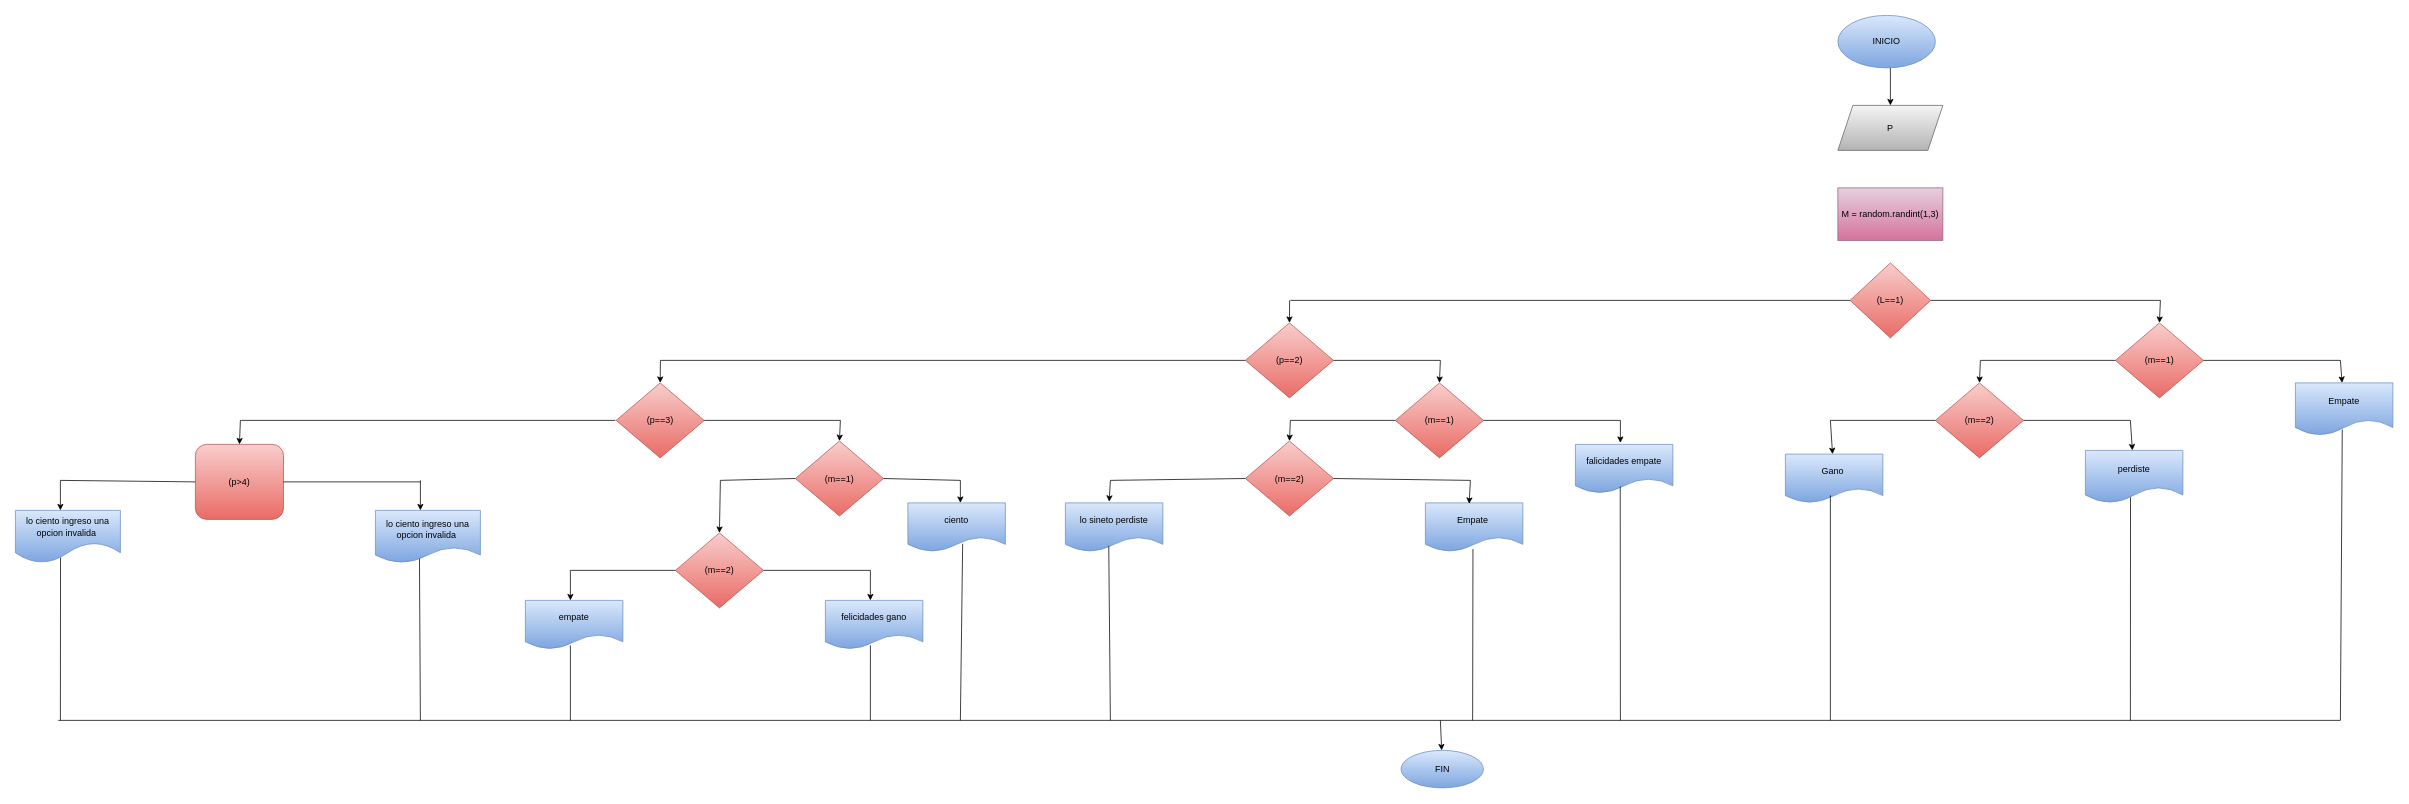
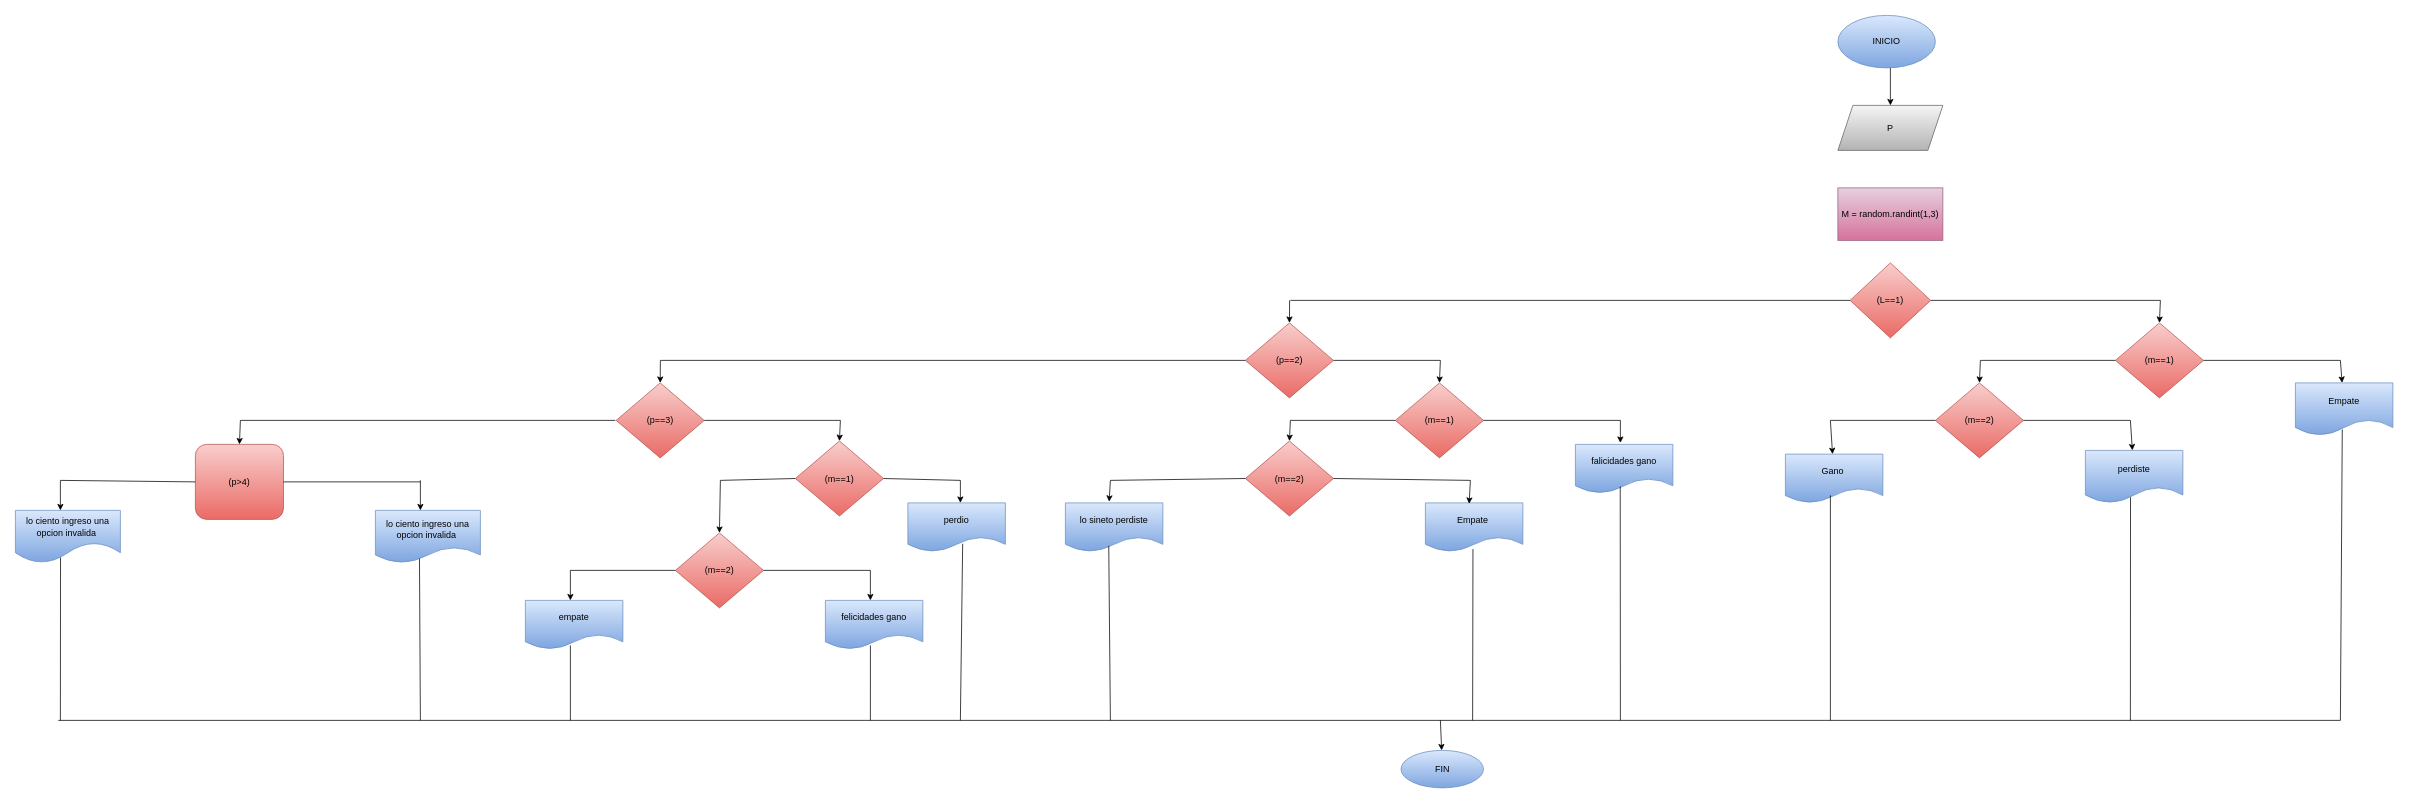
- <mxCell id="30" value="&lt;font color=&quot;#000000&quot;&gt;falicidades empate&lt;/font&gt;" style="shape=document;whiteSpace=wrap;html=1;boundedLbl=1;fillColor=#dae8fc;gradientColor=#7ea6e0;strokeColor=#6c8ebf;" vertex="1" parent="1"><mxGeometry x="2100" y="592" width="130" height="65" as="geometry" /></mxCell>
+ <mxCell id="30" value="&lt;font color=&quot;#000000&quot;&gt;falicidades gano&lt;/font&gt;" style="shape=document;whiteSpace=wrap;html=1;boundedLbl=1;fillColor=#dae8fc;gradientColor=#7ea6e0;strokeColor=#6c8ebf;" vertex="1" parent="1"><mxGeometry x="2100" y="592" width="130" height="65" as="geometry" /></mxCell>
- <mxCell id="47" value="&lt;font color=&quot;#000000&quot;&gt;ciento&lt;/font&gt;" style="shape=document;whiteSpace=wrap;html=1;boundedLbl=1;fillColor=#dae8fc;gradientColor=#7ea6e0;strokeColor=#6c8ebf;" vertex="1" parent="1"><mxGeometry x="1210" y="670" width="130" height="65" as="geometry" /></mxCell>
+ <mxCell id="47" value="&lt;font color=&quot;#000000&quot;&gt;perdio&lt;/font&gt;" style="shape=document;whiteSpace=wrap;html=1;boundedLbl=1;fillColor=#dae8fc;gradientColor=#7ea6e0;strokeColor=#6c8ebf;" vertex="1" parent="1"><mxGeometry x="1210" y="670" width="130" height="65" as="geometry" /></mxCell>
